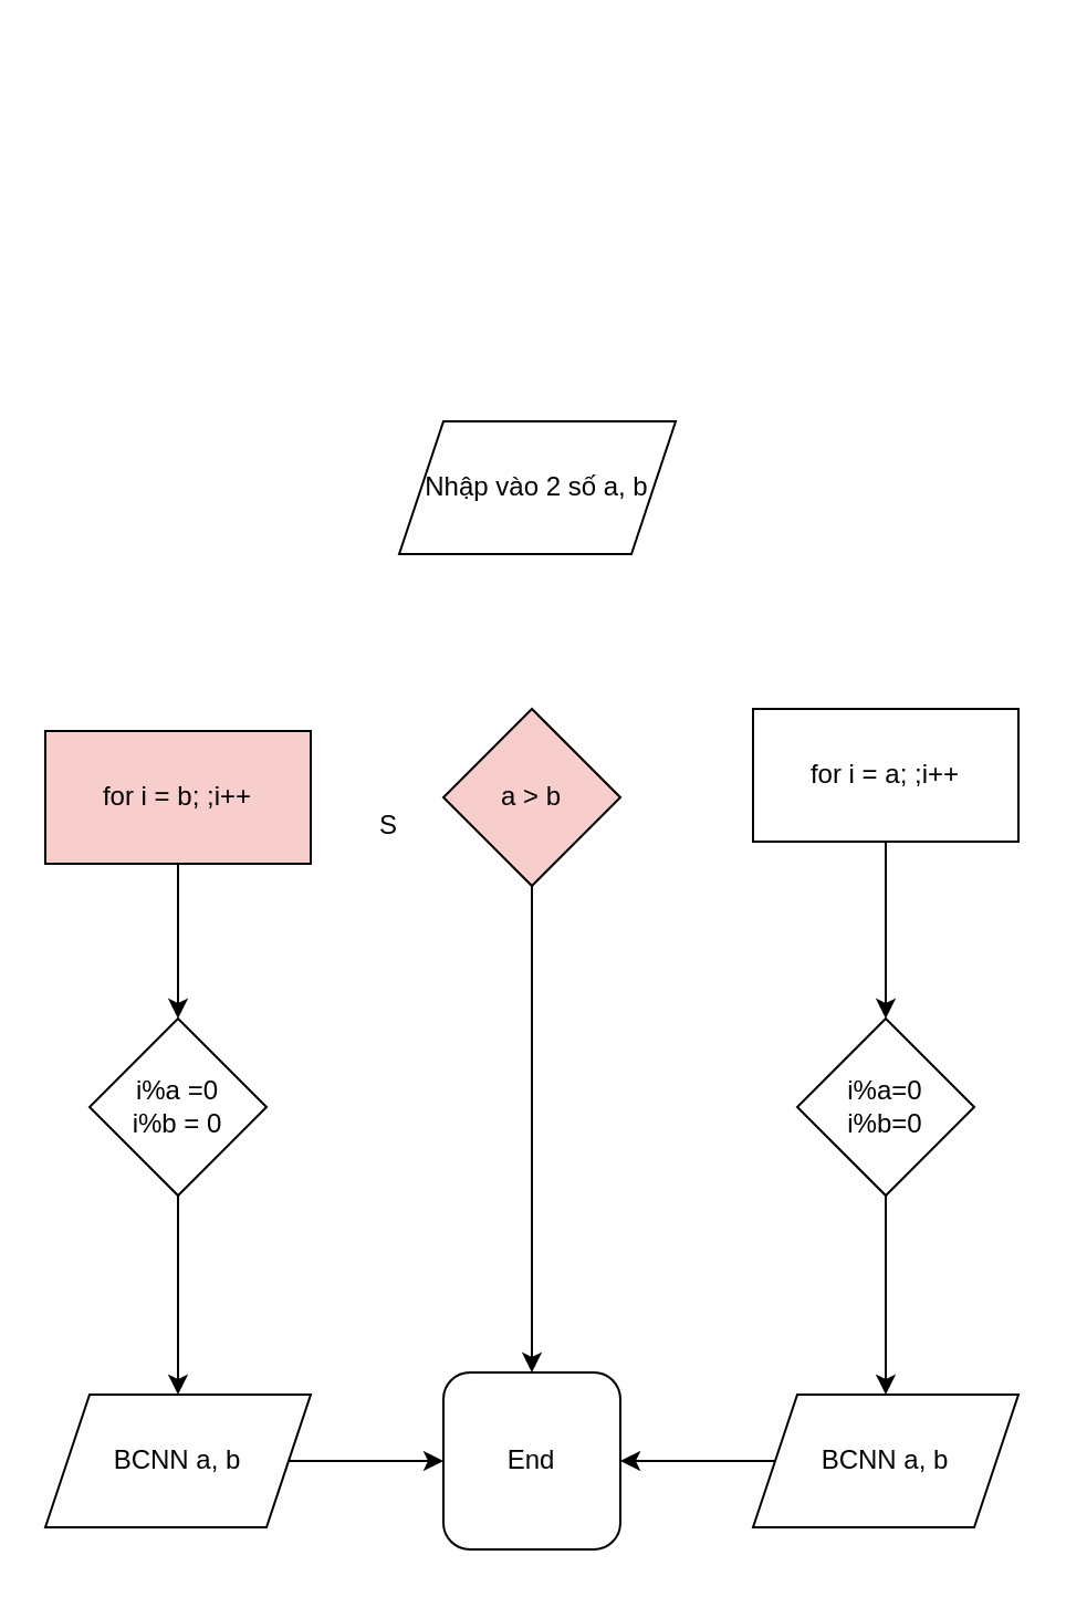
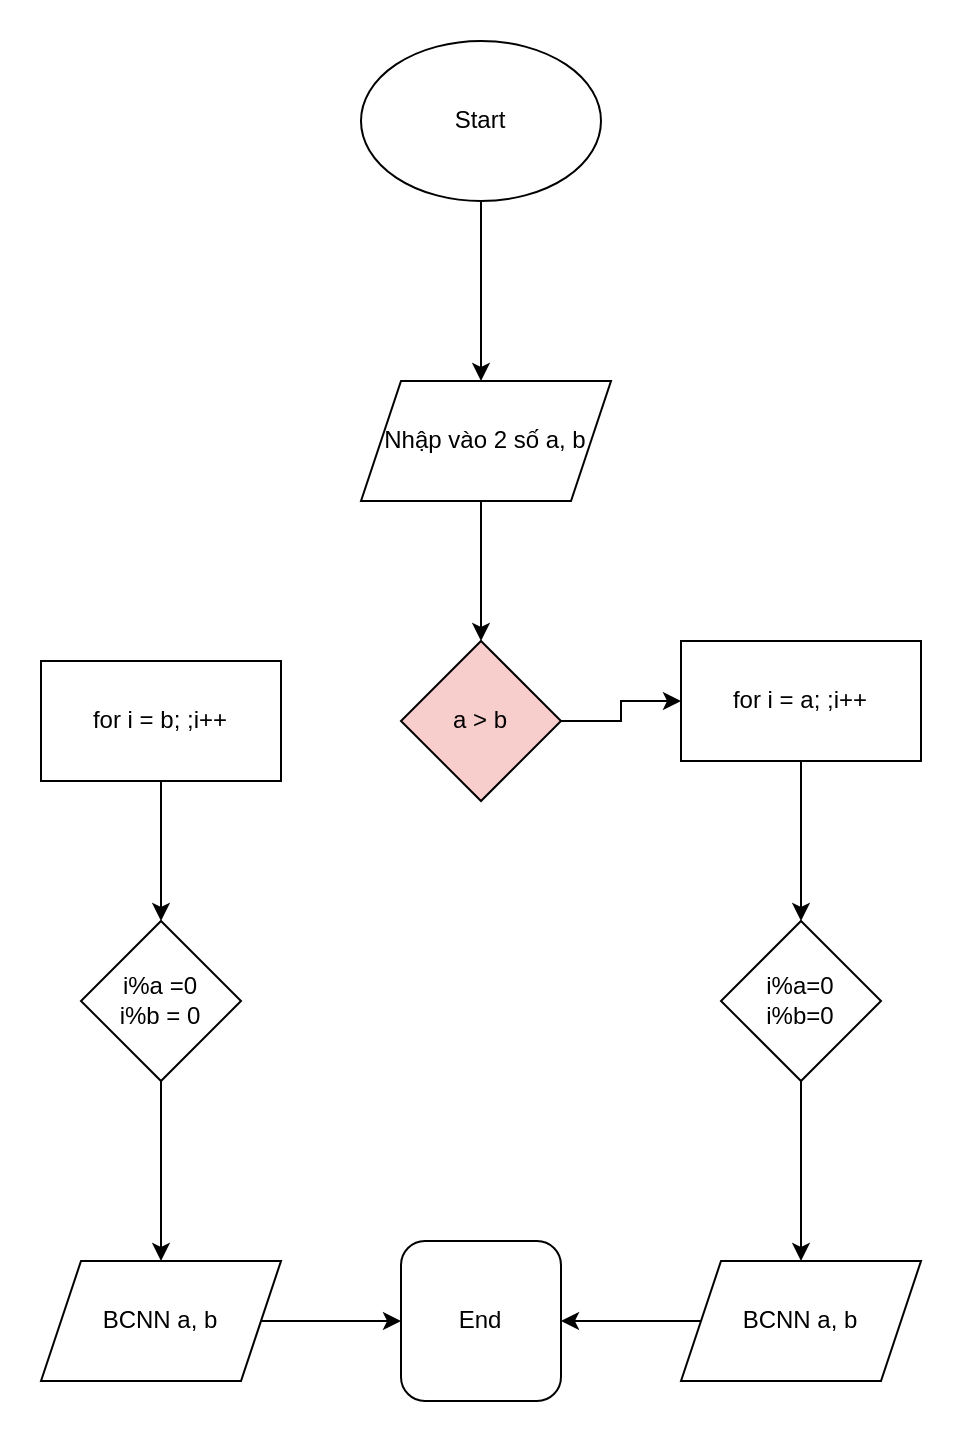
+ <mxCell id="3" value="Start" style="ellipse;whiteSpace=wrap;html=1;" vertex="1" parent="1"><mxGeometry x="180" y="20" width="120" height="80" as="geometry" /></mxCell>
+ <mxCell id="2" value="" style="edgeStyle=orthogonalEdgeStyle;rounded=0;orthogonalLoop=1;jettySize=auto;html=1;" edge="1" parent="1" source="3" target="5"><mxGeometry relative="1" as="geometry"><Array as="points"><mxPoint x="240" y="160" /><mxPoint x="240" y="160" /></Array></mxGeometry></mxCell>
+ <mxCell id="4" value="" style="edgeStyle=orthogonalEdgeStyle;rounded=0;orthogonalLoop=1;jettySize=auto;html=1;" edge="1" parent="1" source="5" target="7"><mxGeometry relative="1" as="geometry"><Array as="points"><mxPoint x="240" y="290" /><mxPoint x="240" y="290" /></Array></mxGeometry></mxCell>
- <mxCell id="11" value="for i = b; ;i++" style="whiteSpace=wrap;html=1;fillColor=#f8cecc;" vertex="1" parent="1"><mxGeometry x="20" y="330" width="120" height="60" as="geometry" /></mxCell>
+ <mxCell id="11" value="for i = b; ;i++" style="whiteSpace=wrap;html=1;" vertex="1" parent="1"><mxGeometry x="20" y="330" width="120" height="60" as="geometry" /></mxCell>
- <mxCell id="12" value="S" style="text;html=1;align=center;verticalAlign=middle;resizable=0;points=[];autosize=1;strokeColor=none;fillColor=none;" vertex="1" parent="1"><mxGeometry x="160" y="358" width="30" height="30" as="geometry" /></mxCell>
- <mxCell id="6" value="" style="edgeStyle=orthogonalEdgeStyle;rounded=0;orthogonalLoop=1;jettySize=auto;html=1;" edge="1" parent="1" source="7" target="21"><mxGeometry relative="1" as="geometry" /></mxCell>
+ <mxCell id="6" value="" style="edgeStyle=orthogonalEdgeStyle;rounded=0;orthogonalLoop=1;jettySize=auto;html=1;" edge="1" parent="1" source="7" target="9"><mxGeometry relative="1" as="geometry" /></mxCell>
